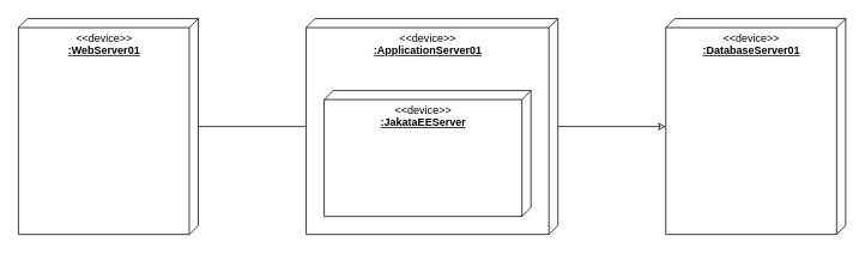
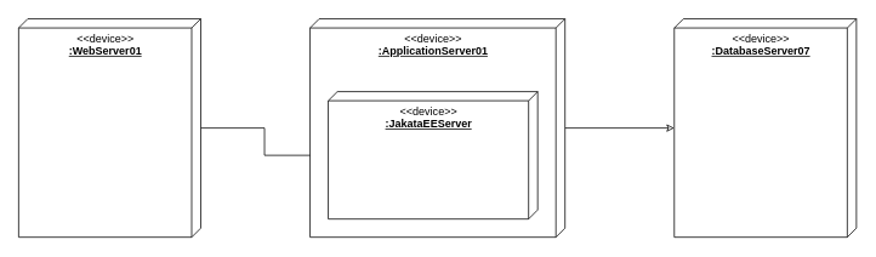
- <mxCell id="6" value="&amp;lt;&amp;lt;device&amp;gt;&amp;gt;&lt;br&gt;&lt;u&gt;&lt;b&gt;:DatabaseServer01&lt;/b&gt;&lt;/u&gt;" style="verticalAlign=top;align=center;spacingTop=8;spacingLeft=2;spacingRight=12;shape=cube;size=10;direction=south;fontStyle=0;html=1;" vertex="1" parent="1"><mxGeometry x="740" y="20" width="200" height="240" as="geometry" /></mxCell>
+ <mxCell id="6" value="&amp;lt;&amp;lt;device&amp;gt;&amp;gt;&lt;br&gt;&lt;u&gt;&lt;b&gt;:DatabaseServer07&lt;/b&gt;&lt;/u&gt;" style="verticalAlign=top;align=center;spacingTop=8;spacingLeft=2;spacingRight=12;shape=cube;size=10;direction=south;fontStyle=0;html=1;" vertex="1" parent="1"><mxGeometry x="740" y="20" width="200" height="240" as="geometry" /></mxCell>
- <mxCell id="2" style="edgeStyle=orthogonalEdgeStyle;rounded=0;orthogonalLoop=1;jettySize=auto;html=1;endArrow=none;endFill=0;" edge="1" parent="1" source="3" target="5"><mxGeometry relative="1" as="geometry" /></mxCell>
+ <mxCell id="2" style="edgeStyle=orthogonalEdgeStyle;rounded=0;orthogonalLoop=1;jettySize=auto;html=1;endArrow=none;endFill=0;" edge="1" parent="1" source="3" target="7"><mxGeometry relative="1" as="geometry" /></mxCell>
